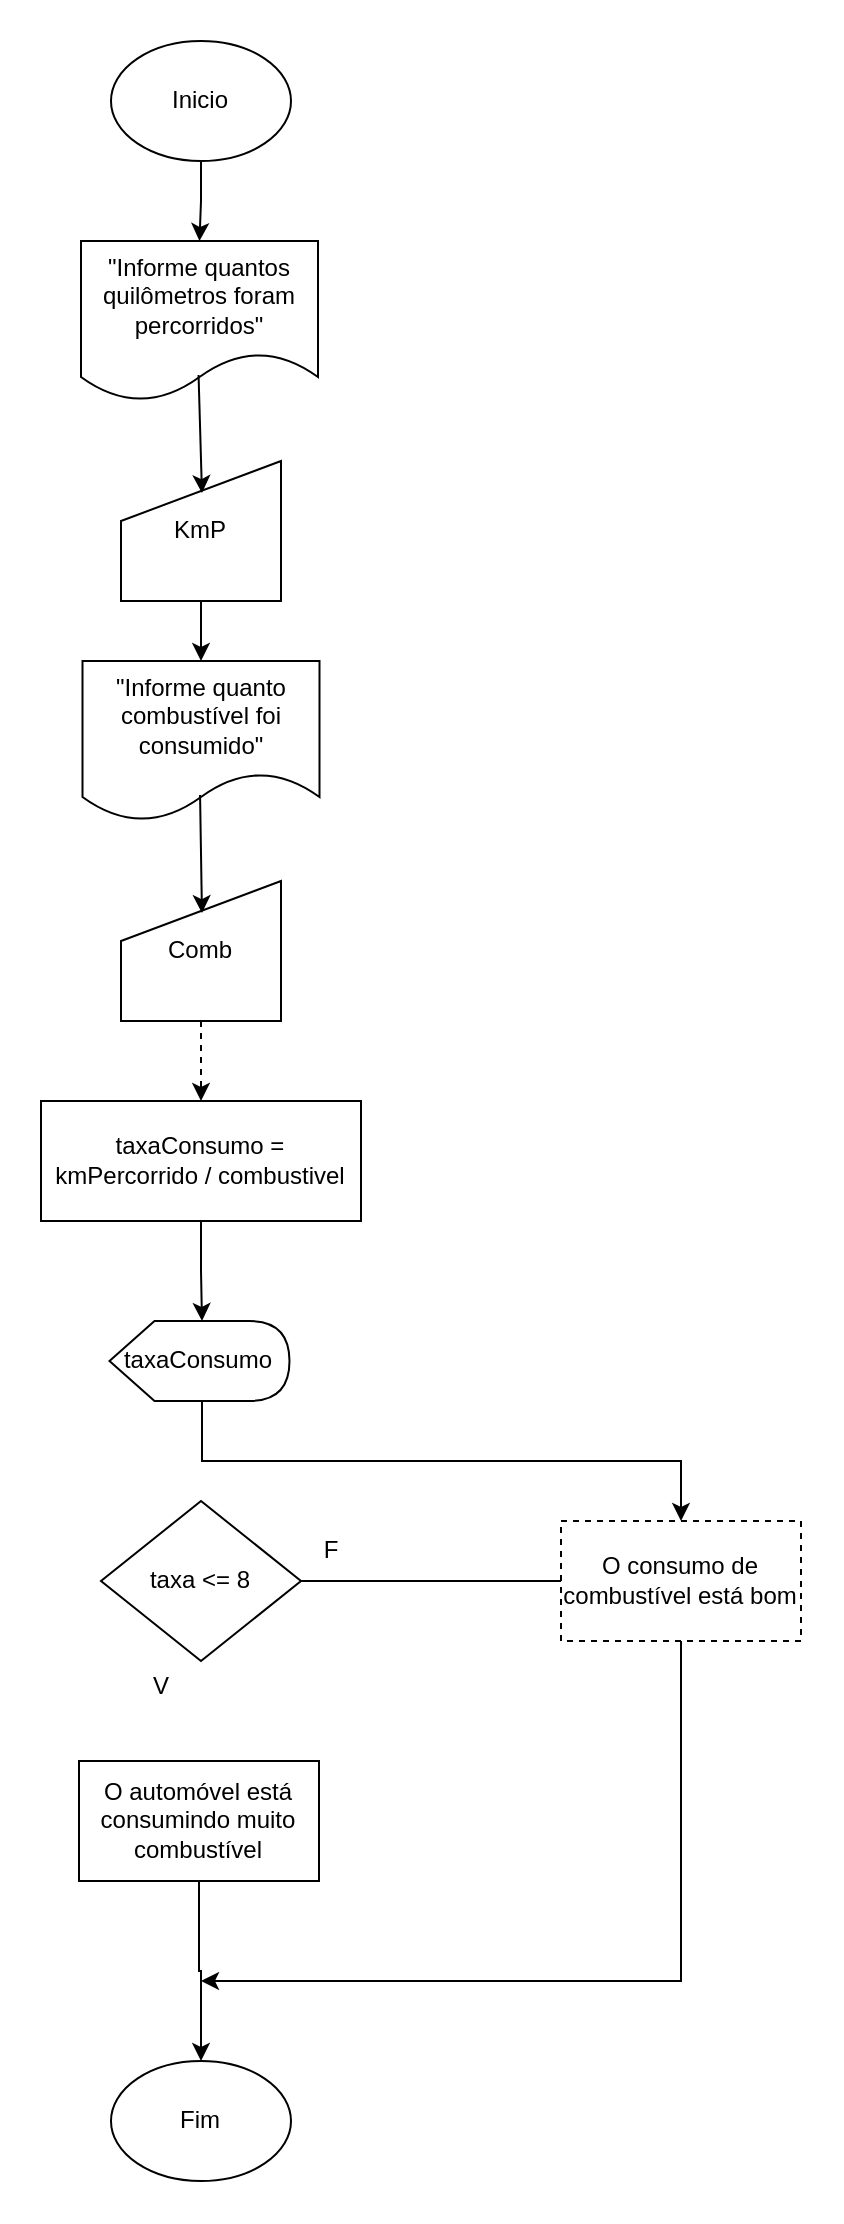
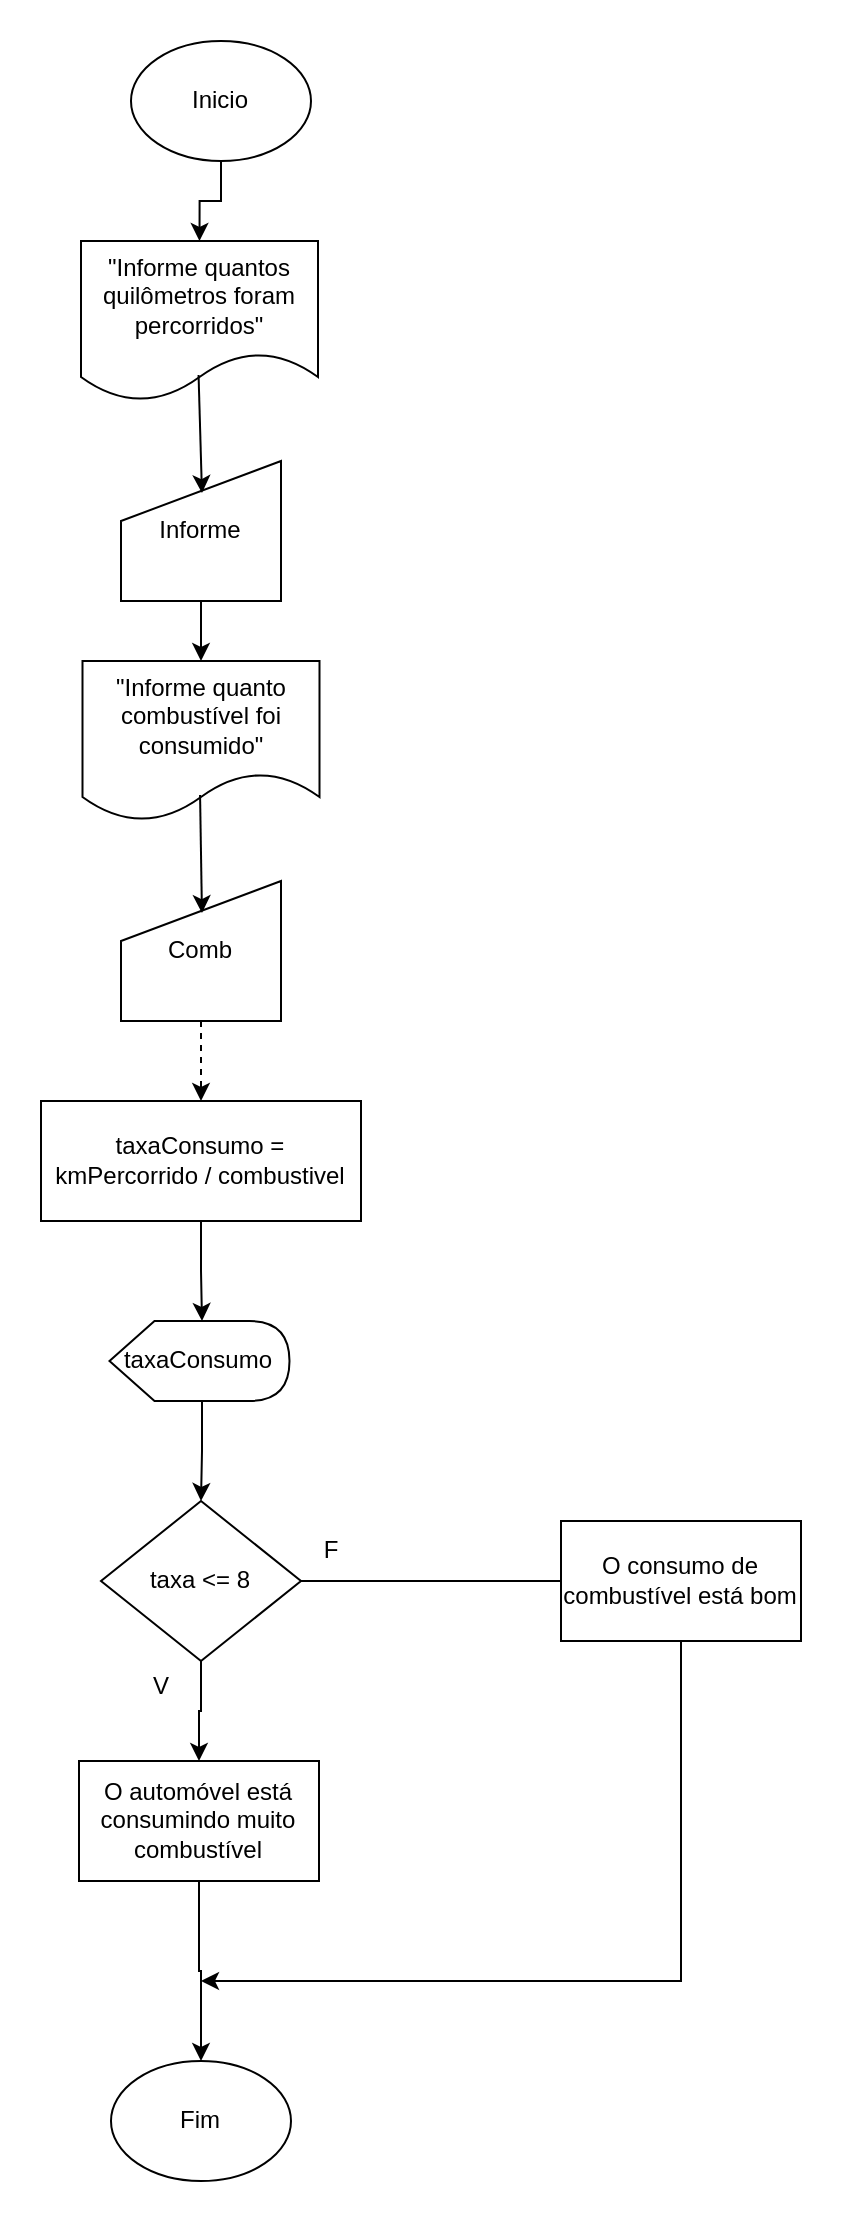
- <mxCell id="3" value="Inicio" style="ellipse;whiteSpace=wrap;html=1;" vertex="1" parent="1"><mxGeometry x="55" y="20" width="90" height="60" as="geometry" /></mxCell>
+ <mxCell id="3" value="Inicio" style="ellipse;whiteSpace=wrap;html=1;" vertex="1" parent="1"><mxGeometry x="65" y="20" width="90" height="60" as="geometry" /></mxCell>
- <mxCell id="5" value="&lt;p style=&quot;line-height: 120%;&quot;&gt;KmP&lt;/p&gt;" style="shape=manualInput;whiteSpace=wrap;html=1;" vertex="1" parent="1"><mxGeometry x="60" y="230" width="80" height="70" as="geometry" /></mxCell>
+ <mxCell id="5" value="&lt;p style=&quot;line-height: 120%;&quot;&gt;Informe&lt;/p&gt;" style="shape=manualInput;whiteSpace=wrap;html=1;" vertex="1" parent="1"><mxGeometry x="60" y="230" width="80" height="70" as="geometry" /></mxCell>
- <mxCell id="9" style="edgeStyle=orthogonalEdgeStyle;rounded=0;orthogonalLoop=1;jettySize=auto;html=1;exitX=0;exitY=0;exitDx=46.25;exitDy=40;exitPerimeter=0;" edge="1" parent="1" source="10" target="23"><mxGeometry relative="1" as="geometry" /></mxCell>
+ <mxCell id="9" style="edgeStyle=orthogonalEdgeStyle;rounded=0;orthogonalLoop=1;jettySize=auto;html=1;exitX=0;exitY=0;exitDx=46.25;exitDy=40;exitPerimeter=0;entryX=0.5;entryY=0;entryDx=0;entryDy=0;" edge="1" parent="1" source="10" target="18"><mxGeometry relative="1" as="geometry" /></mxCell>
- <mxCell id="23" value="O consumo de combustível está bom" style="rounded=0;whiteSpace=wrap;html=1;dashed=1;" vertex="1" parent="1"><mxGeometry x="280" y="760" width="120" height="60" as="geometry" /></mxCell>
+ <mxCell id="23" value="O consumo de combustível está bom" style="rounded=0;whiteSpace=wrap;html=1;" vertex="1" parent="1"><mxGeometry x="280" y="760" width="120" height="60" as="geometry" /></mxCell>
+ <mxCell id="16" style="edgeStyle=orthogonalEdgeStyle;rounded=0;orthogonalLoop=1;jettySize=auto;html=1;exitX=0.5;exitY=1;exitDx=0;exitDy=0;entryX=0.5;entryY=0;entryDx=0;entryDy=0;" edge="1" parent="1" source="18" target="21"><mxGeometry relative="1" as="geometry" /></mxCell>
